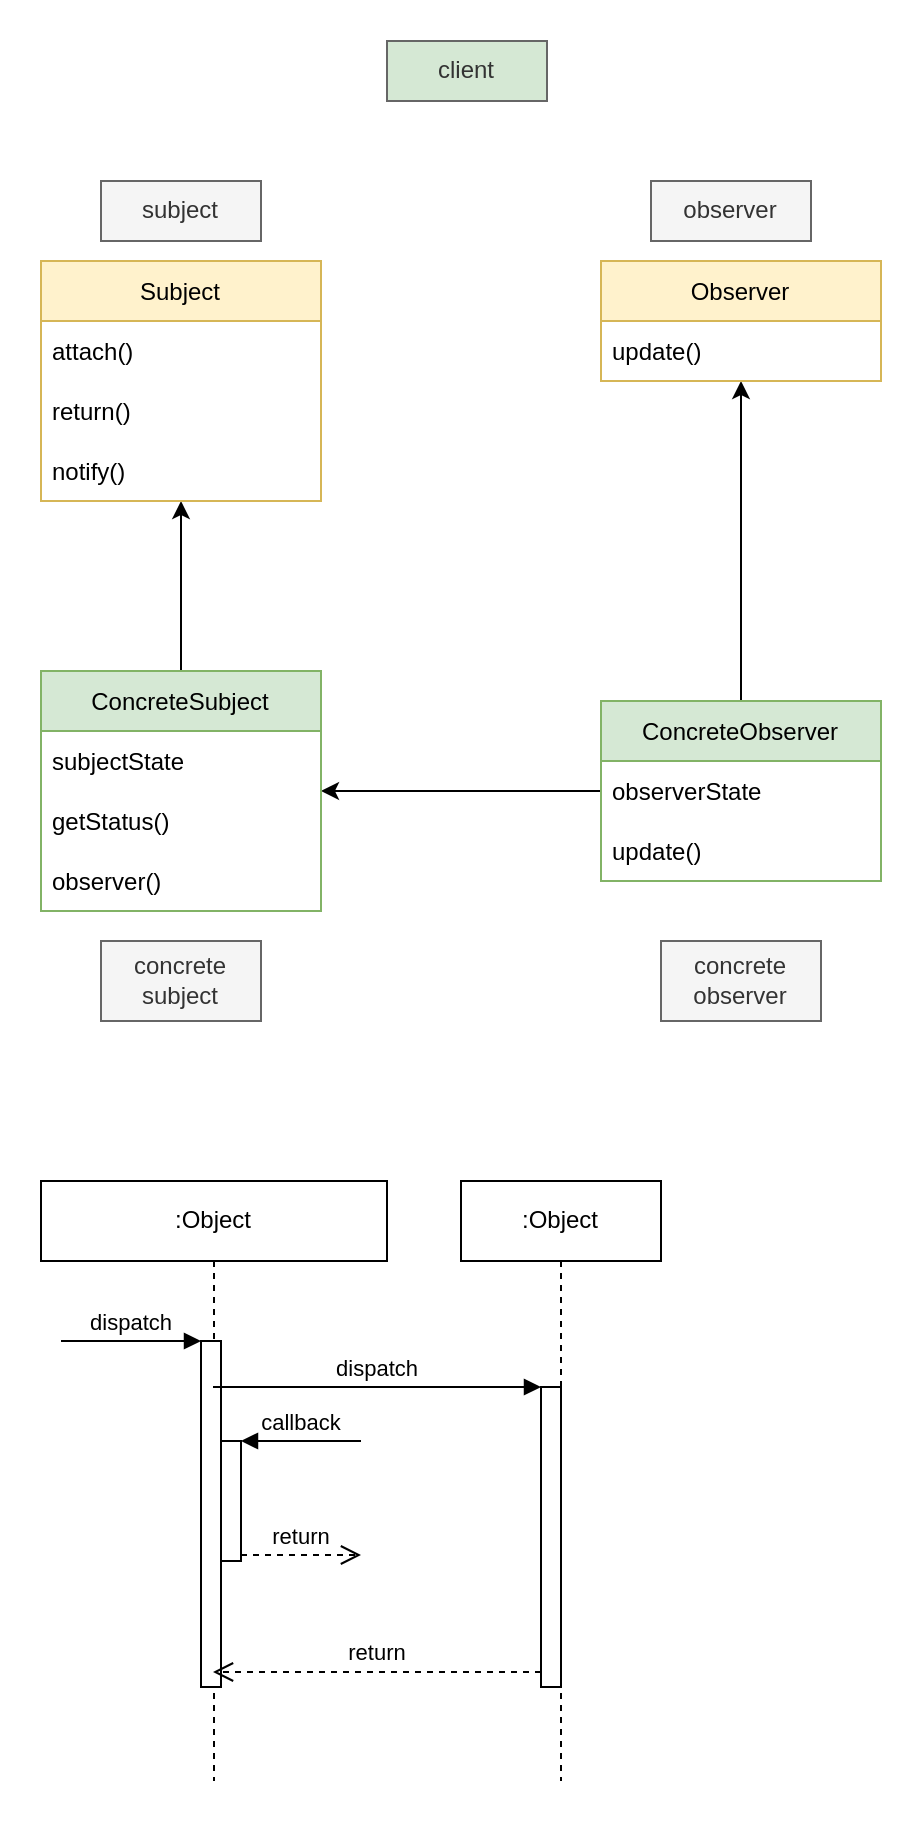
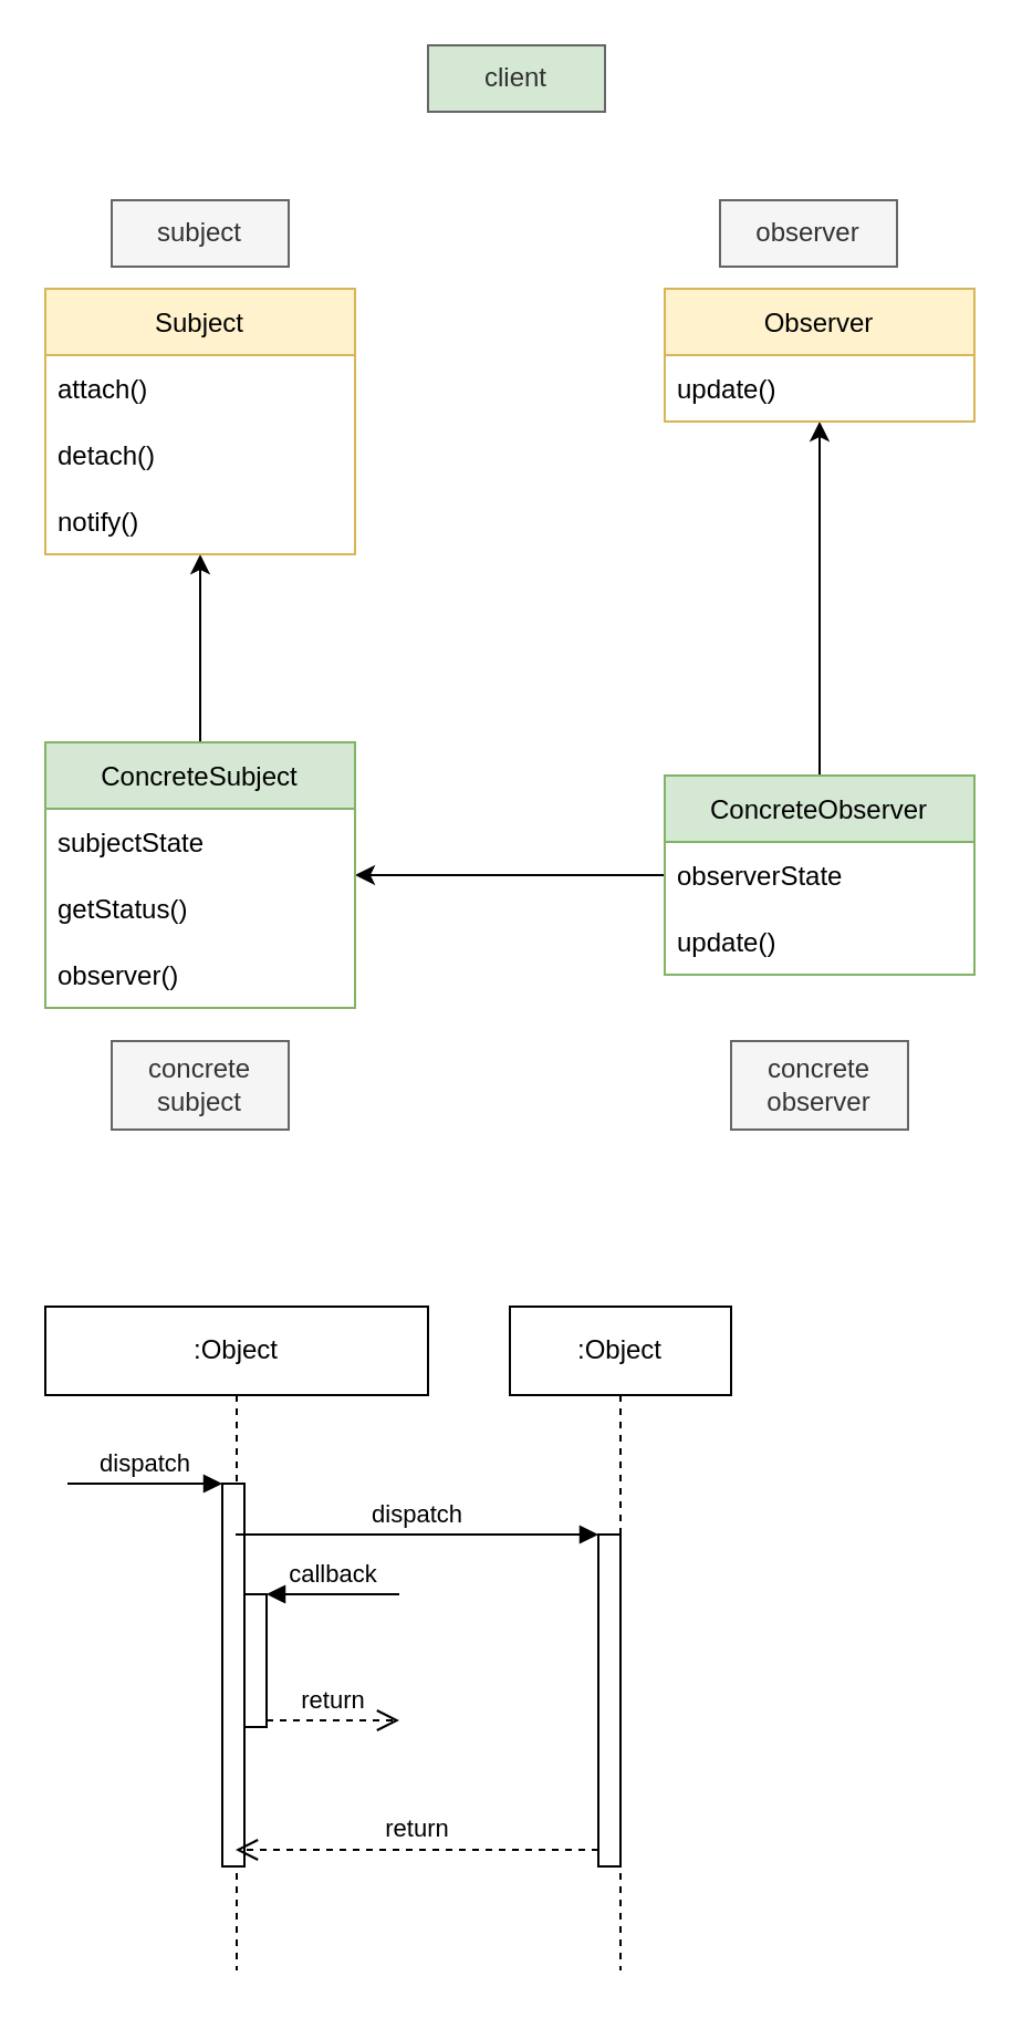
- <mxCell id="16" value="return()" style="text;strokeColor=none;fillColor=none;align=left;verticalAlign=middle;spacingLeft=4;spacingRight=4;overflow=hidden;points=[[0,0.5],[1,0.5]];portConstraint=eastwest;rotatable=0;" parent="14" vertex="1"><mxGeometry y="60" width="140" height="30" as="geometry" /></mxCell>
+ <mxCell id="16" value="detach()" style="text;strokeColor=none;fillColor=none;align=left;verticalAlign=middle;spacingLeft=4;spacingRight=4;overflow=hidden;points=[[0,0.5],[1,0.5]];portConstraint=eastwest;rotatable=0;" parent="14" vertex="1"><mxGeometry y="60" width="140" height="30" as="geometry" /></mxCell>
